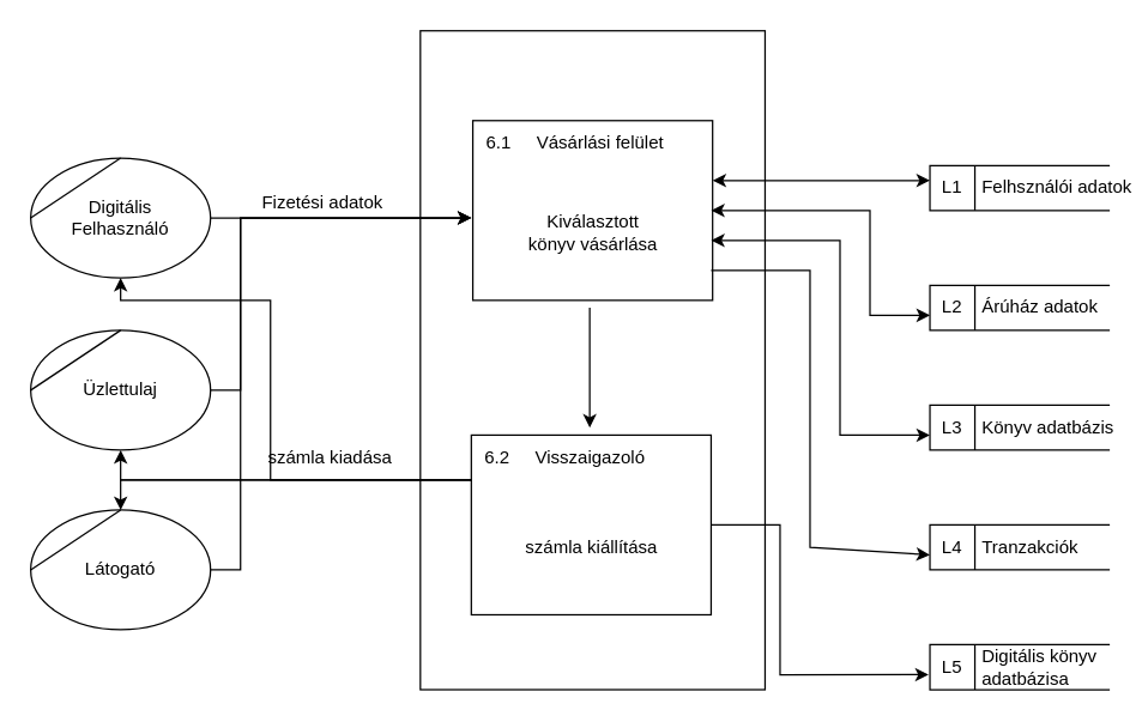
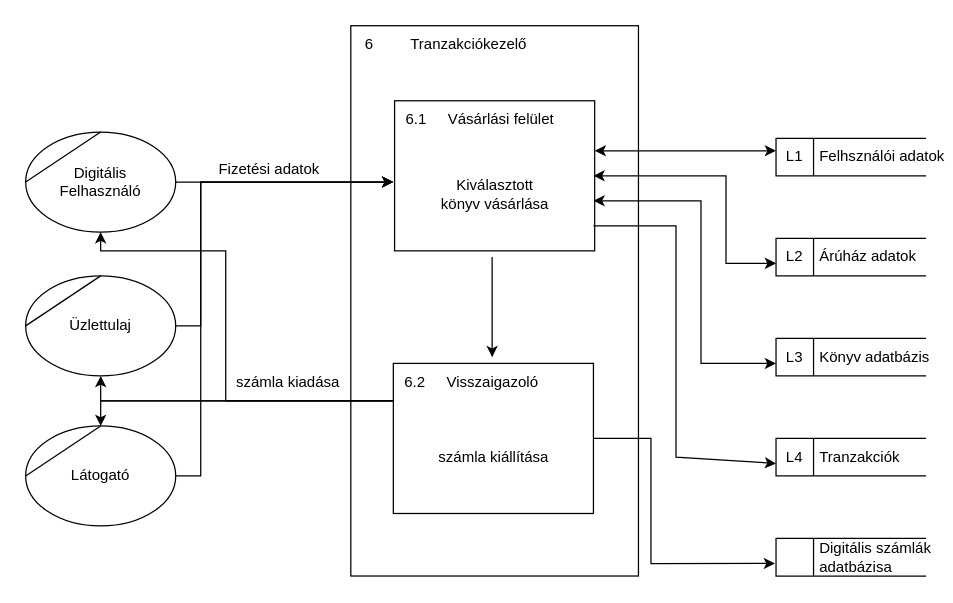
+ <mxCell id="3" value="6" style="text;html=1;strokeColor=none;fillColor=none;align=center;verticalAlign=middle;whiteSpace=wrap;rounded=0;movable=1;resizable=1;rotatable=1;cloneable=0;deletable=1;connectable=1;allowArrows=0;pointerEvents=1;editable=1;locked=0;" parent="2" vertex="1"><mxGeometry width="30" height="30" as="geometry" /></mxCell>
+ <mxCell id="4" value="Tranzakciókezelő" style="text;html=1;strokeColor=none;fillColor=none;align=left;verticalAlign=middle;whiteSpace=wrap;rounded=0;movable=1;resizable=1;connectable=1;allowArrows=0;rotatable=1;cloneable=0;deletable=1;spacingLeft=6;autosize=1;resizeWidth=0;editable=1;locked=0;" parent="2" vertex="1"><mxGeometry x="40" width="120" height="30" as="geometry" /></mxCell>
- <mxCell id="37" value="számla kiadása" style="text;html=1;strokeColor=none;fillColor=none;align=center;verticalAlign=middle;whiteSpace=wrap;rounded=0;" parent="1" vertex="1"><mxGeometry x="170" y="290" width="100" height="30" as="geometry" /></mxCell>
+ <mxCell id="37" value="számla kiadása" style="text;html=1;strokeColor=none;fillColor=none;align=center;verticalAlign=middle;whiteSpace=wrap;rounded=0;" parent="1" vertex="1"><mxGeometry x="180" y="290" width="100" height="30" as="geometry" /></mxCell>
- <mxCell id="32" value="L5" style="text;html=1;strokeColor=none;fillColor=none;align=center;verticalAlign=middle;whiteSpace=wrap;rounded=0;movable=0;resizable=0;rotatable=0;cloneable=0;deletable=0;allowArrows=0;connectable=0;" parent="31" vertex="1"><mxGeometry width="30" height="30" as="geometry" /></mxCell>
- <mxCell id="31" value="Digitális könyv&lt;br&gt;adatbázisa" style="html=1;dashed=0;whitespace=wrap;shape=mxgraph.dfd.dataStoreID;align=left;spacingLeft=33;container=1;collapsible=0;autosize=0;" parent="1" vertex="1"><mxGeometry x="620" y="430" width="120" height="30" as="geometry" /></mxCell>
+ <mxCell id="31" value="Digitális számlák&lt;br&gt;adatbázisa" style="html=1;dashed=0;whitespace=wrap;shape=mxgraph.dfd.dataStoreID;align=left;spacingLeft=33;container=1;collapsible=0;autosize=0;" parent="1" vertex="1"><mxGeometry x="620" y="430" width="120" height="30" as="geometry" /></mxCell>
